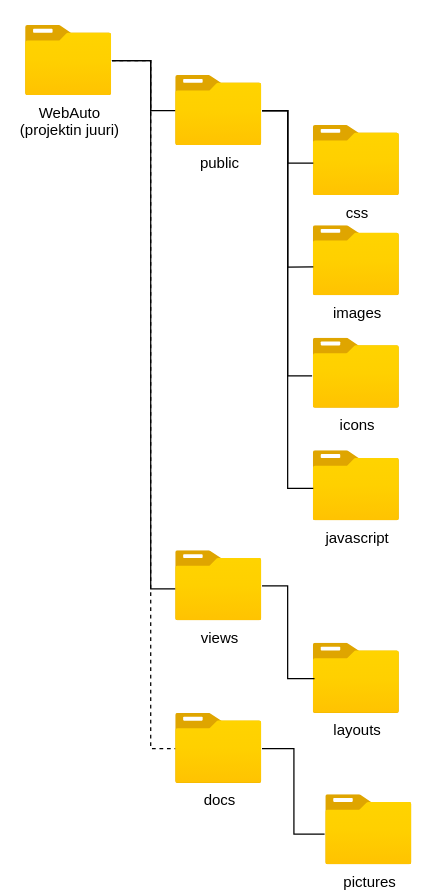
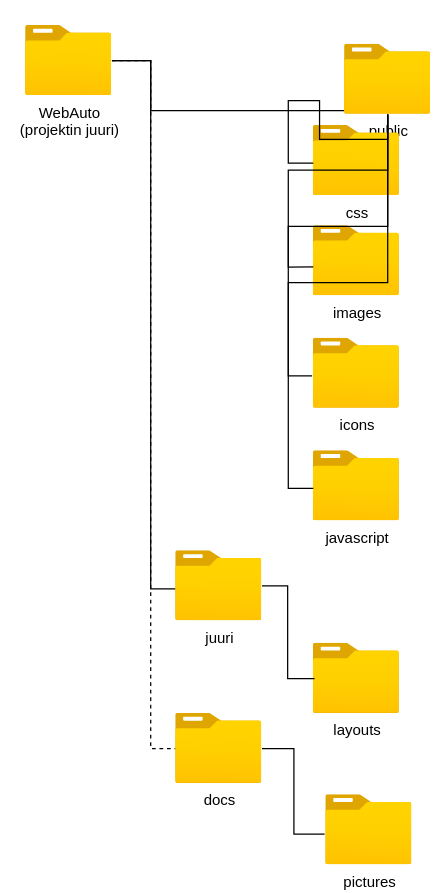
- <mxCell id="5" value="public" style="image;aspect=fixed;html=1;points=[];align=center;fontSize=12;image=img/lib/azure2/general/Folder_Blank.svg;" vertex="1" parent="1"><mxGeometry x="140" y="60" width="69" height="56.0" as="geometry" /></mxCell>
+ <mxCell id="5" value="public" style="image;aspect=fixed;html=1;points=[];align=center;fontSize=12;image=img/lib/azure2/general/Folder_Blank.svg;" vertex="1" parent="1"><mxGeometry x="275" y="35" width="69" height="56.0" as="geometry" /></mxCell>
- <mxCell id="6" value="views" style="image;aspect=fixed;html=1;points=[];align=center;fontSize=12;image=img/lib/azure2/general/Folder_Blank.svg;" vertex="1" parent="1"><mxGeometry x="140" y="440" width="69" height="56.0" as="geometry" /></mxCell>
+ <mxCell id="6" value="juuri" style="image;aspect=fixed;html=1;points=[];align=center;fontSize=12;image=img/lib/azure2/general/Folder_Blank.svg;" vertex="1" parent="1"><mxGeometry x="140" y="440" width="69" height="56.0" as="geometry" /></mxCell>
